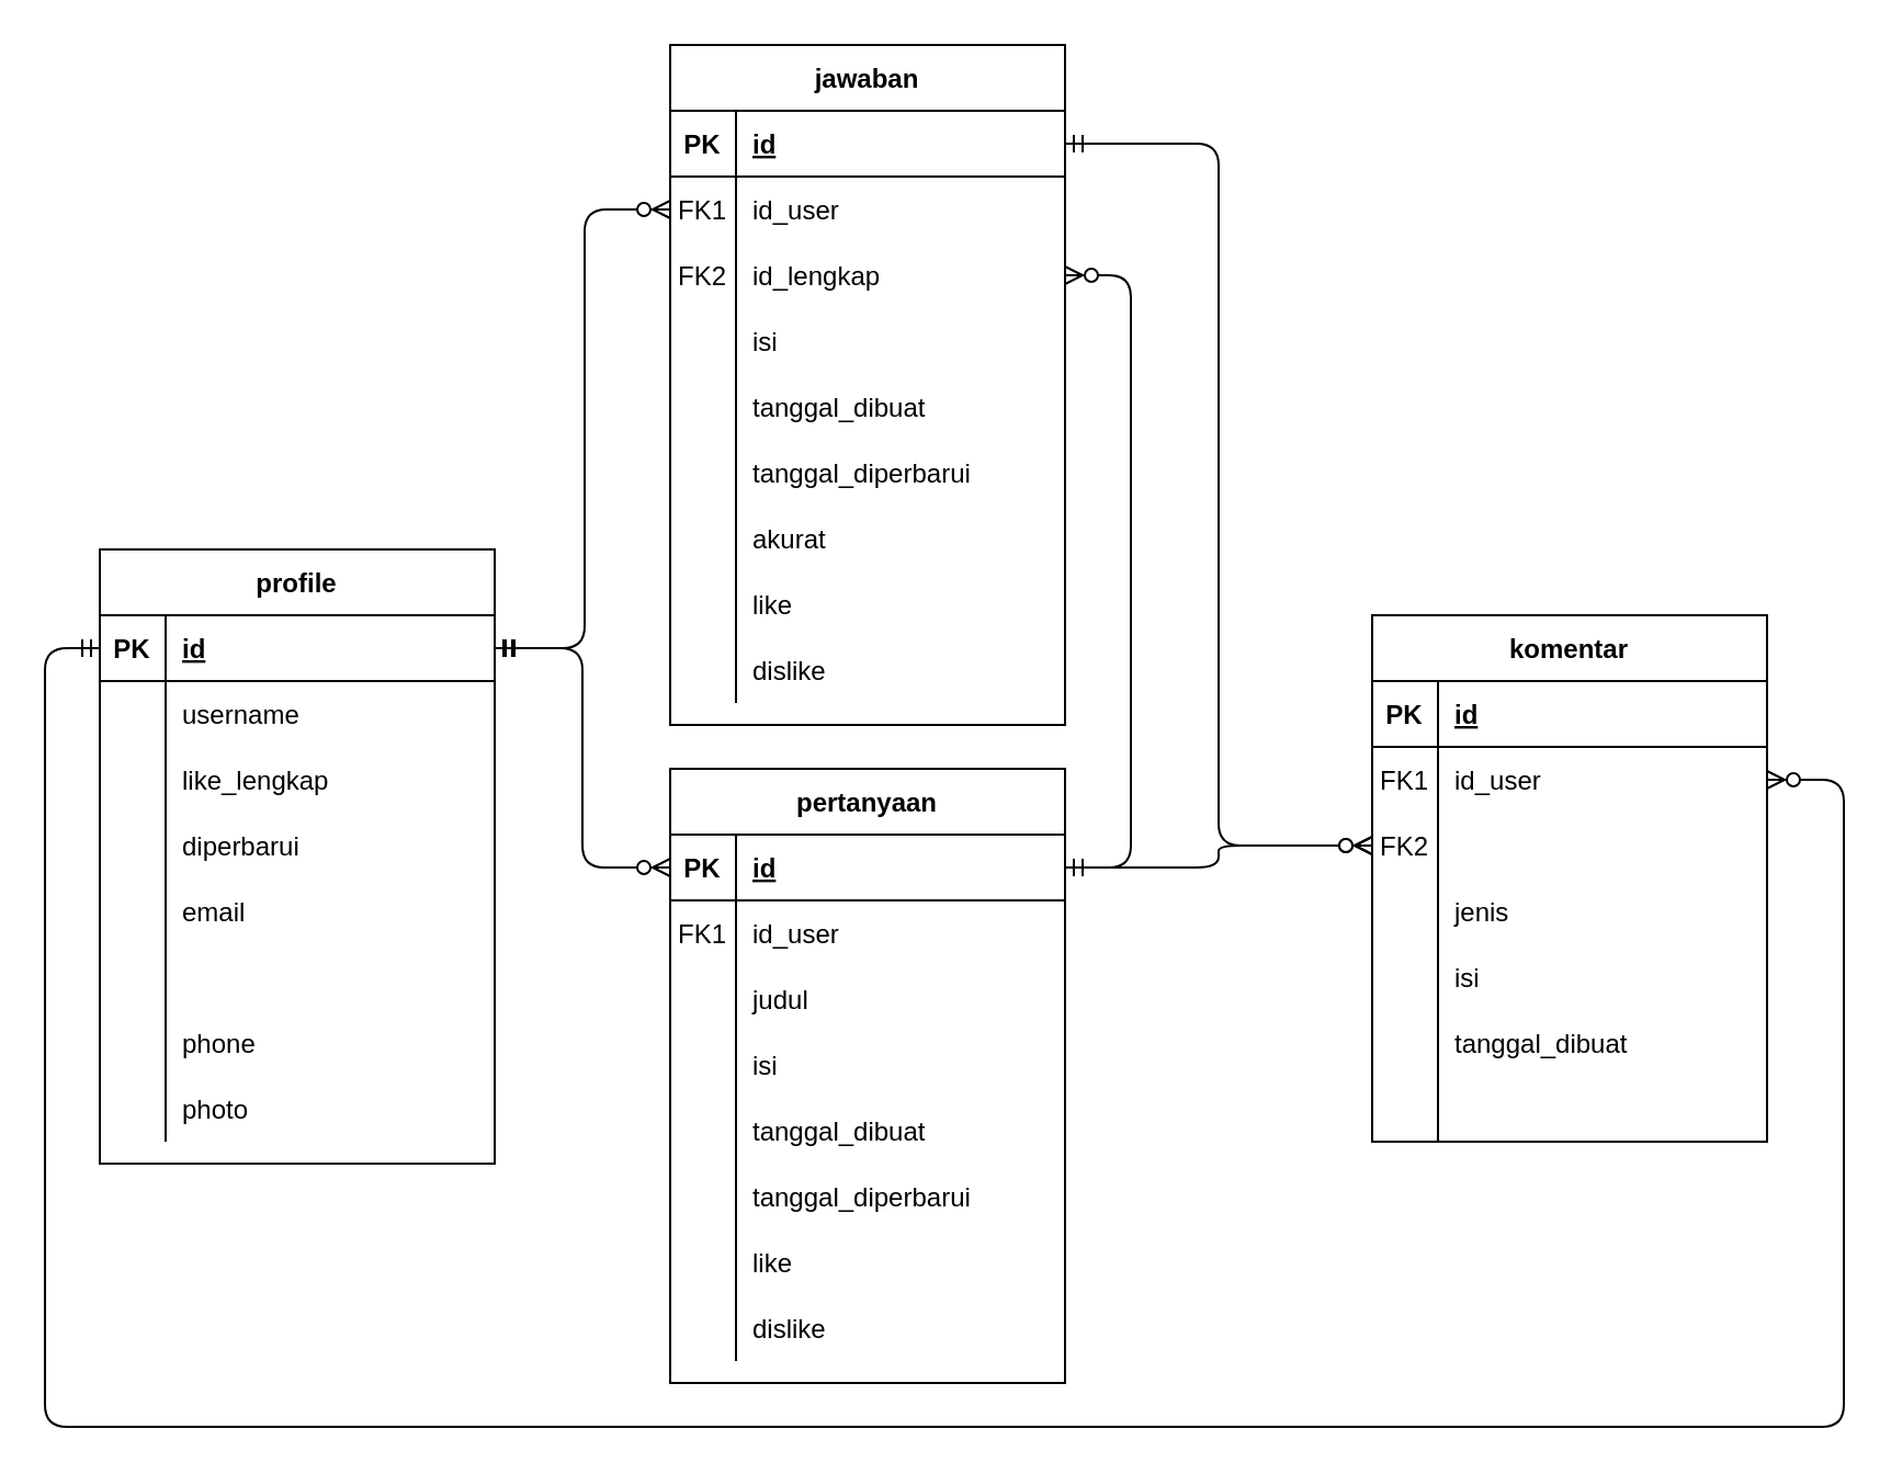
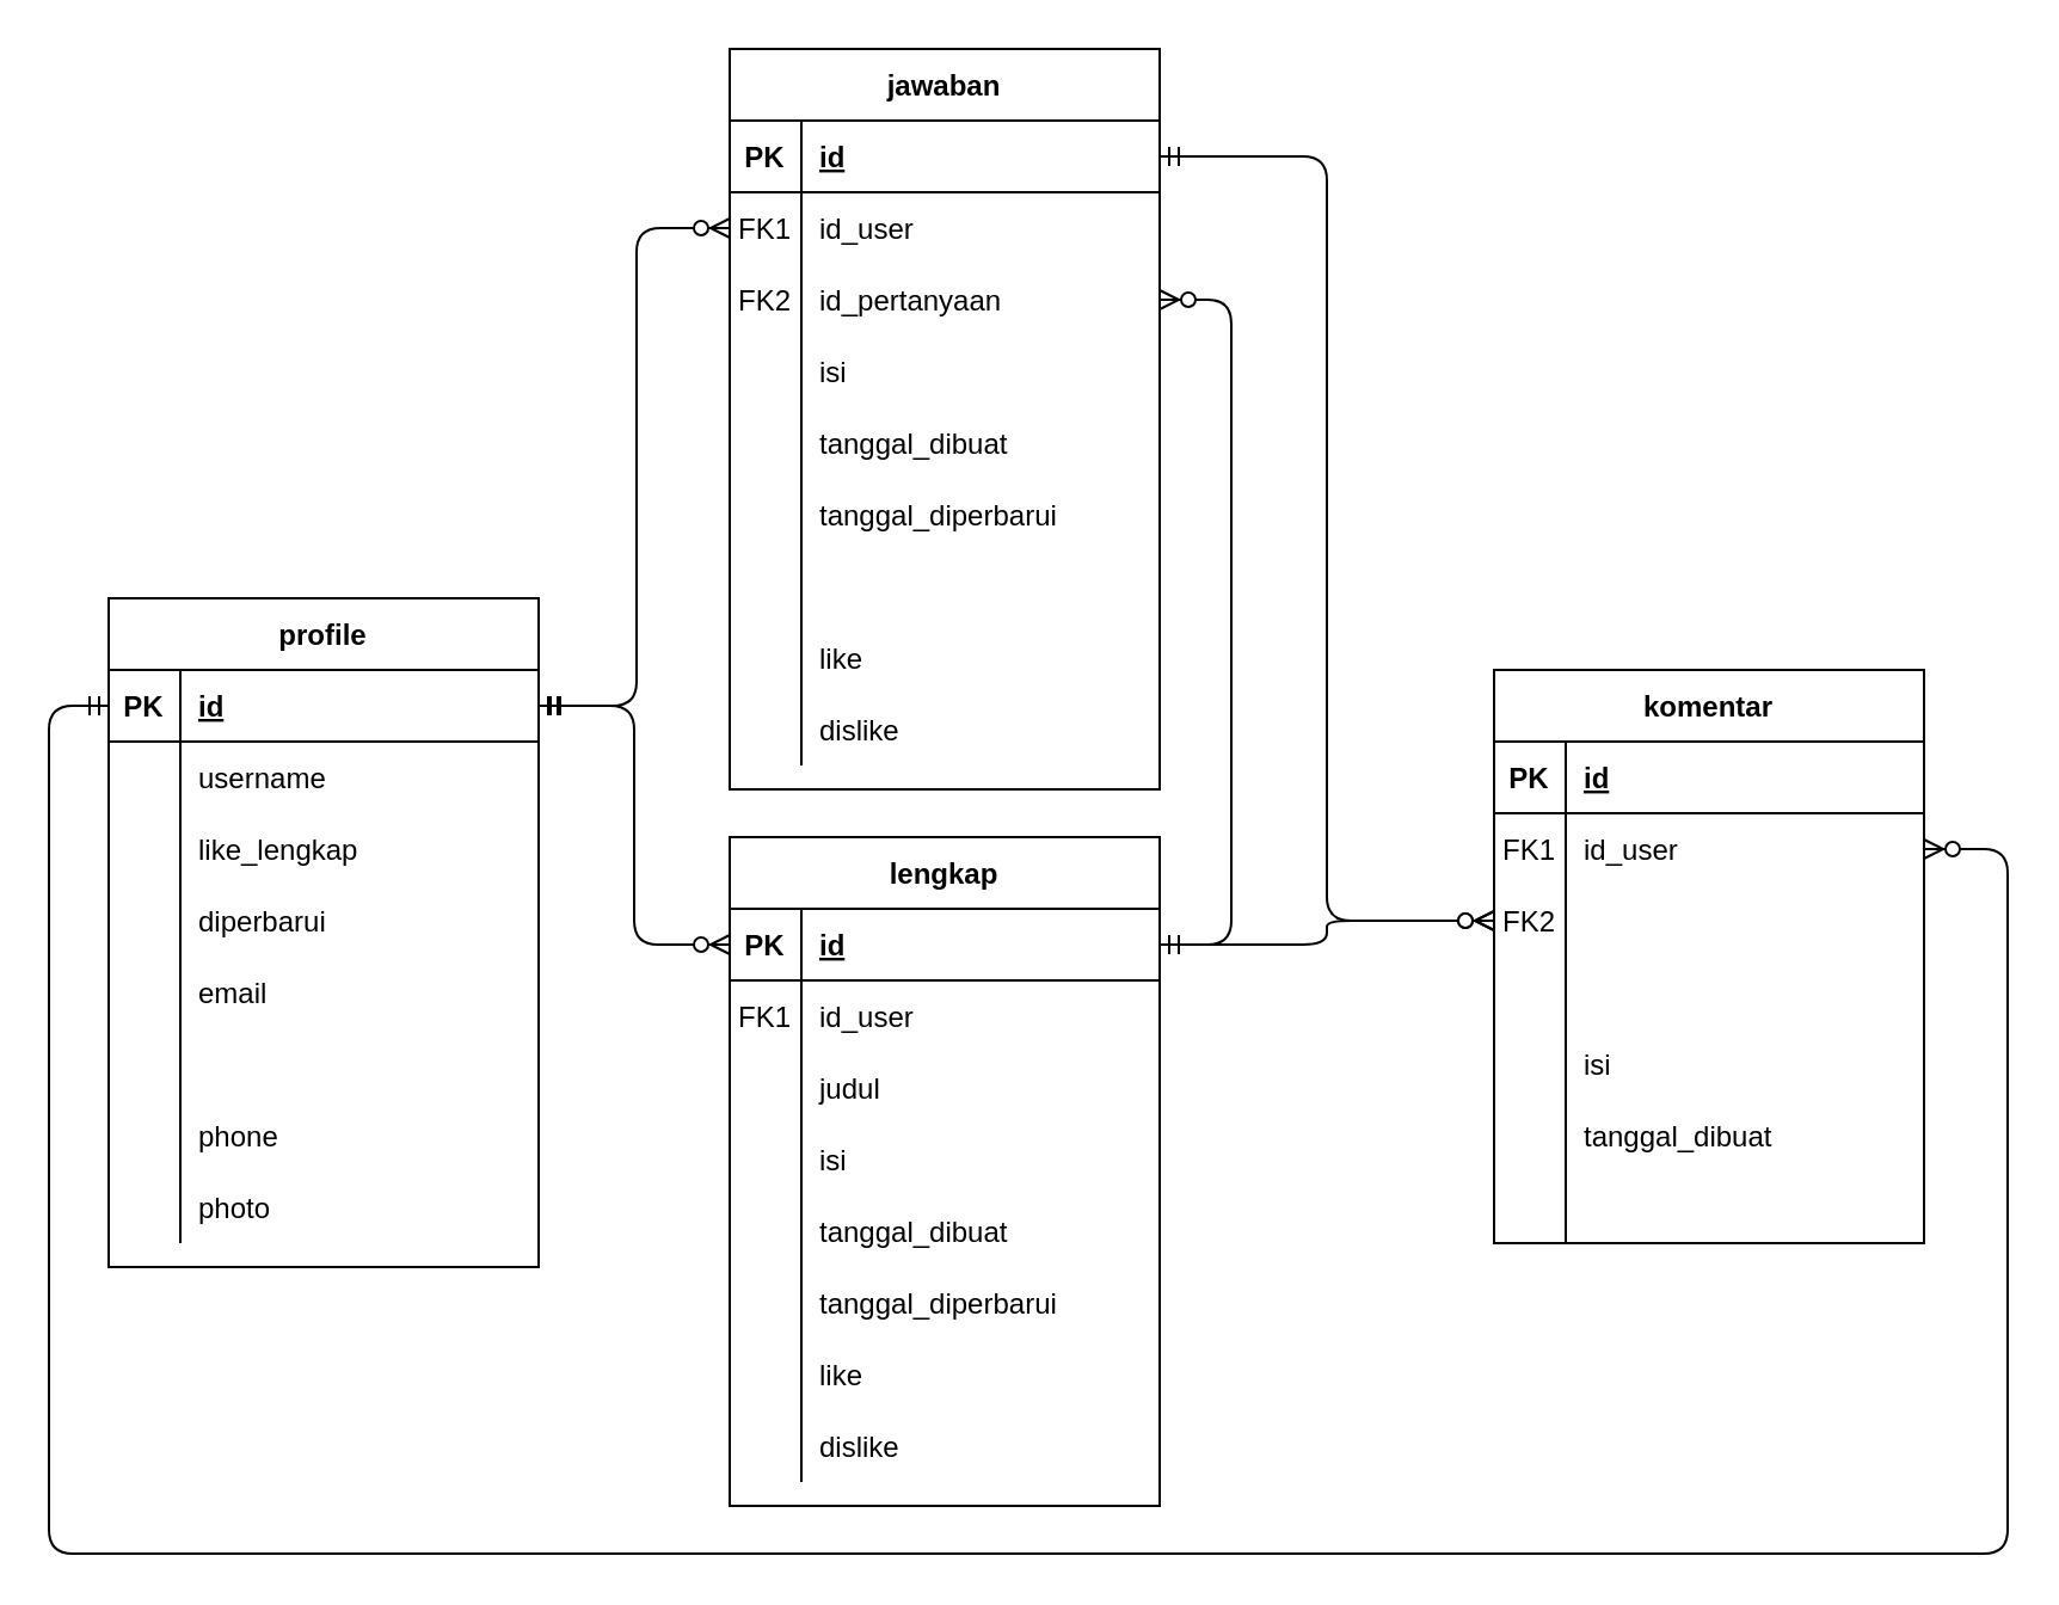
- <mxCell id="40" value="id_lengkap" style="shape=partialRectangle;connectable=0;fillColor=none;top=0;left=0;bottom=0;right=0;align=left;spacingLeft=6;fontStyle=0;overflow=hidden;" vertex="1" parent="38"><mxGeometry x="30" width="150" height="30" as="geometry" /></mxCell>
+ <mxCell id="40" value="id_pertanyaan" style="shape=partialRectangle;connectable=0;fillColor=none;top=0;left=0;bottom=0;right=0;align=left;spacingLeft=6;fontStyle=0;overflow=hidden;" vertex="1" parent="38"><mxGeometry x="30" width="150" height="30" as="geometry" /></mxCell>
- <mxCell id="52" value="akurat" style="shape=partialRectangle;connectable=0;fillColor=none;top=0;left=0;bottom=0;right=0;align=left;spacingLeft=6;overflow=hidden;" vertex="1" parent="50"><mxGeometry x="30" width="150" height="30" as="geometry" /></mxCell>
- <mxCell id="80" value="pertanyaan" style="shape=table;startSize=30;container=1;collapsible=1;childLayout=tableLayout;fixedRows=1;rowLines=0;fontStyle=1;align=center;resizeLast=1;" vertex="1" parent="1"><mxGeometry x="305" y="350" width="180" height="280" as="geometry" /></mxCell>
+ <mxCell id="80" value="lengkap" style="shape=table;startSize=30;container=1;collapsible=1;childLayout=tableLayout;fixedRows=1;rowLines=0;fontStyle=1;align=center;resizeLast=1;" vertex="1" parent="1"><mxGeometry x="305" y="350" width="180" height="280" as="geometry" /></mxCell>
- <mxCell id="70" value="jenis" style="shape=partialRectangle;connectable=0;fillColor=none;top=0;left=0;bottom=0;right=0;align=left;spacingLeft=6;overflow=hidden;" vertex="1" parent="68"><mxGeometry x="30" width="150" height="30" as="geometry" /></mxCell>
